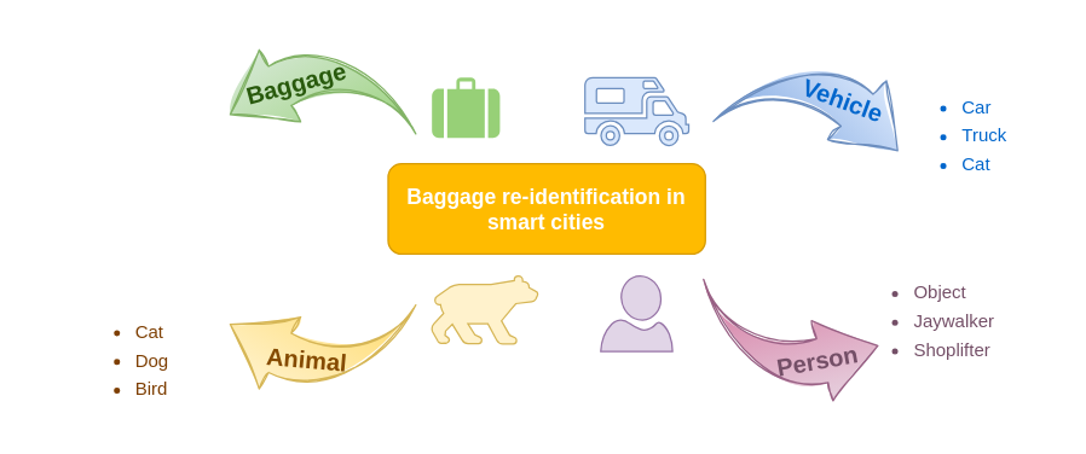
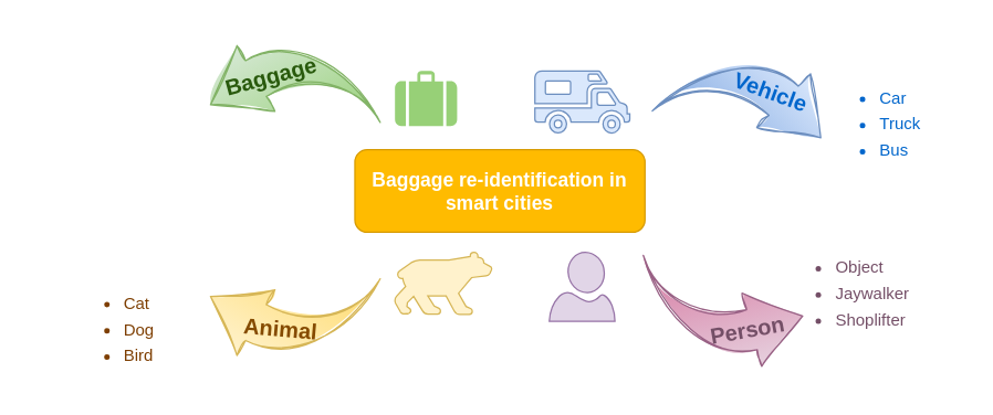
- <mxCell id="17" value="&lt;div style=&quot;line-height: 160%;&quot; align=&quot;left&quot;&gt;&lt;ul&gt;&lt;li&gt;&lt;span style=&quot;&quot;&gt;Car&lt;/span&gt;&lt;/li&gt;&lt;li&gt;&lt;span style=&quot;&quot;&gt;&lt;span style=&quot;&quot;&gt;&lt;span style=&quot;&quot;&gt;Truck&lt;/span&gt;&lt;/span&gt;&lt;span style=&quot;&quot;&gt;&lt;span style=&quot;&quot;&gt;&lt;br&gt;&lt;/span&gt;&lt;/span&gt;&lt;/span&gt;&lt;/li&gt;&lt;li&gt;&lt;span style=&quot;&quot;&gt;&lt;span style=&quot;&quot;&gt;&lt;span style=&quot;&quot;&gt;Cat&lt;/span&gt;&lt;/span&gt;&lt;span style=&quot;&quot;&gt;&lt;span style=&quot;&quot;&gt;&lt;br&gt;&lt;/span&gt;&lt;/span&gt;&lt;/span&gt;&lt;/li&gt;&lt;/ul&gt;&lt;/div&gt;" style="text;strokeColor=none;align=center;fillColor=none;html=1;verticalAlign=middle;whiteSpace=wrap;rounded=0;spacing=6;fontColor=#0066CC;" vertex="1" parent="1"><mxGeometry x="566" y="50" width="130" height="80" as="geometry" /></mxCell>
+ <mxCell id="17" value="&lt;div style=&quot;line-height: 160%;&quot; align=&quot;left&quot;&gt;&lt;ul&gt;&lt;li&gt;&lt;span style=&quot;&quot;&gt;Car&lt;/span&gt;&lt;/li&gt;&lt;li&gt;&lt;span style=&quot;&quot;&gt;&lt;span style=&quot;&quot;&gt;&lt;span style=&quot;&quot;&gt;Truck&lt;/span&gt;&lt;/span&gt;&lt;span style=&quot;&quot;&gt;&lt;span style=&quot;&quot;&gt;&lt;br&gt;&lt;/span&gt;&lt;/span&gt;&lt;/span&gt;&lt;/li&gt;&lt;li&gt;&lt;span style=&quot;&quot;&gt;&lt;span style=&quot;&quot;&gt;&lt;span style=&quot;&quot;&gt;Bus&lt;/span&gt;&lt;/span&gt;&lt;span style=&quot;&quot;&gt;&lt;span style=&quot;&quot;&gt;&lt;br&gt;&lt;/span&gt;&lt;/span&gt;&lt;/span&gt;&lt;/li&gt;&lt;/ul&gt;&lt;/div&gt;" style="text;strokeColor=none;align=center;fillColor=none;html=1;verticalAlign=middle;whiteSpace=wrap;rounded=0;spacing=6;fontColor=#0066CC;" vertex="1" parent="1"><mxGeometry x="566" y="50" width="130" height="80" as="geometry" /></mxCell>
